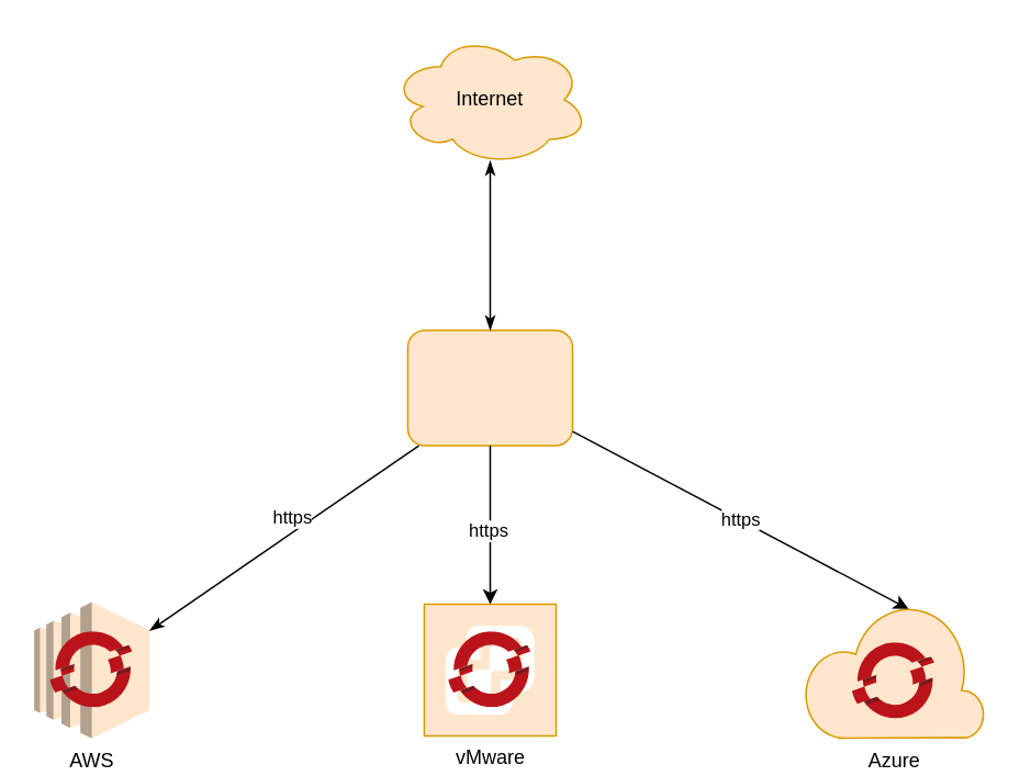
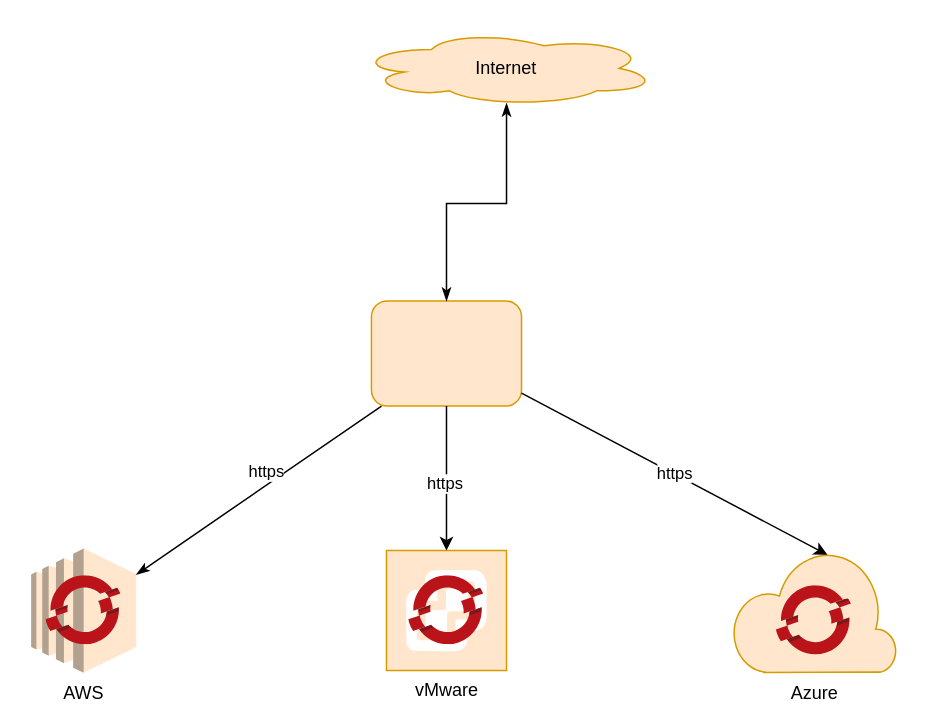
- <mxCell id="16" value="Internet" style="ellipse;shape=cloud;whiteSpace=wrap;html=1;fillColor=#ffe6cc;strokeColor=#d79b00;" vertex="1" parent="1"><mxGeometry x="237" y="20" width="120" height="80" as="geometry" /></mxCell>
+ <mxCell id="16" value="Internet" style="ellipse;shape=cloud;whiteSpace=wrap;html=1;fillColor=#ffe6cc;strokeColor=#d79b00;" vertex="1" parent="1"><mxGeometry x="237" y="20" width="200" height="50" as="geometry" /></mxCell>
